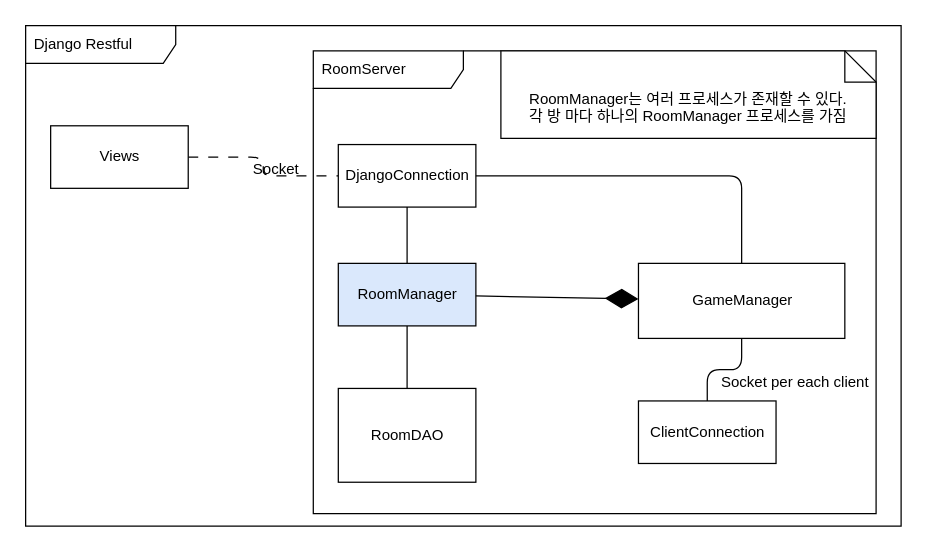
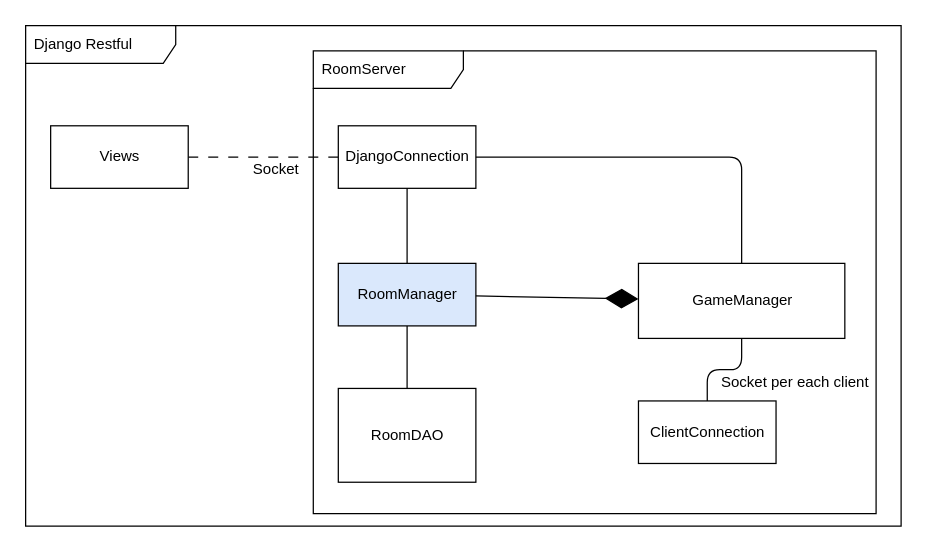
- <mxCell id="6" value="RoomManager는 여러 프로세스가 존재할 수 있다.&lt;br&gt;각 방 마다 하나의 RoomManager 프로세스를 가짐" style="shape=note2;boundedLbl=1;whiteSpace=wrap;html=1;size=25;verticalAlign=top;align=center;" parent="4" vertex="1"><mxGeometry x="150" width="300" height="70" as="geometry" /></mxCell>
- <mxCell id="9" value="DjangoConnection" style="html=1;" parent="1" vertex="1"><mxGeometry x="270" y="115" width="110" height="50" as="geometry" /></mxCell>
+ <mxCell id="9" value="DjangoConnection" style="html=1;" parent="1" vertex="1"><mxGeometry x="270" y="100" width="110" height="50" as="geometry" /></mxCell>
